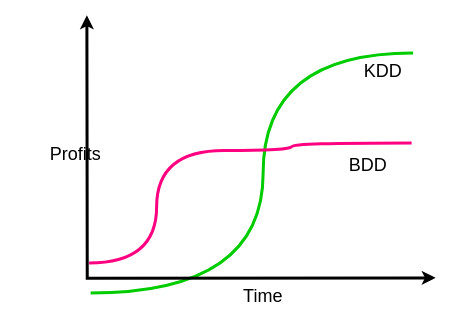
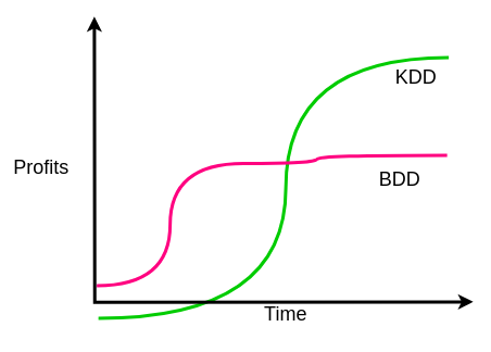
- <mxCell id="8" value="&lt;font style=&quot;font-size: 24px&quot;&gt;Profits&lt;/font&gt;" style="text;html=1;strokeColor=none;fillColor=none;align=center;verticalAlign=middle;whiteSpace=wrap;rounded=0;" vertex="1" parent="1"><mxGeometry x="70" y="190" width="60" height="30" as="geometry" /></mxCell>
+ <mxCell id="8" value="&lt;font style=&quot;font-size: 24px&quot;&gt;Profits&lt;/font&gt;" style="text;html=1;strokeColor=none;fillColor=none;align=center;verticalAlign=middle;whiteSpace=wrap;rounded=0;" vertex="1" parent="1"><mxGeometry x="20" y="190" width="60" height="30" as="geometry" /></mxCell>
- <mxCell id="7" value="&lt;font style=&quot;font-size: 24px&quot;&gt;Time&lt;/font&gt;" style="text;html=1;strokeColor=none;fillColor=none;align=center;verticalAlign=middle;whiteSpace=wrap;rounded=0;" vertex="1" parent="1"><mxGeometry x="320" y="380" width="60" height="30" as="geometry" /></mxCell>
+ <mxCell id="7" value="&lt;font style=&quot;font-size: 24px&quot;&gt;Time&lt;/font&gt;" style="text;html=1;strokeColor=none;fillColor=none;align=center;verticalAlign=middle;whiteSpace=wrap;rounded=0;" vertex="1" parent="1"><mxGeometry x="320" y="370" width="60" height="30" as="geometry" /></mxCell>
